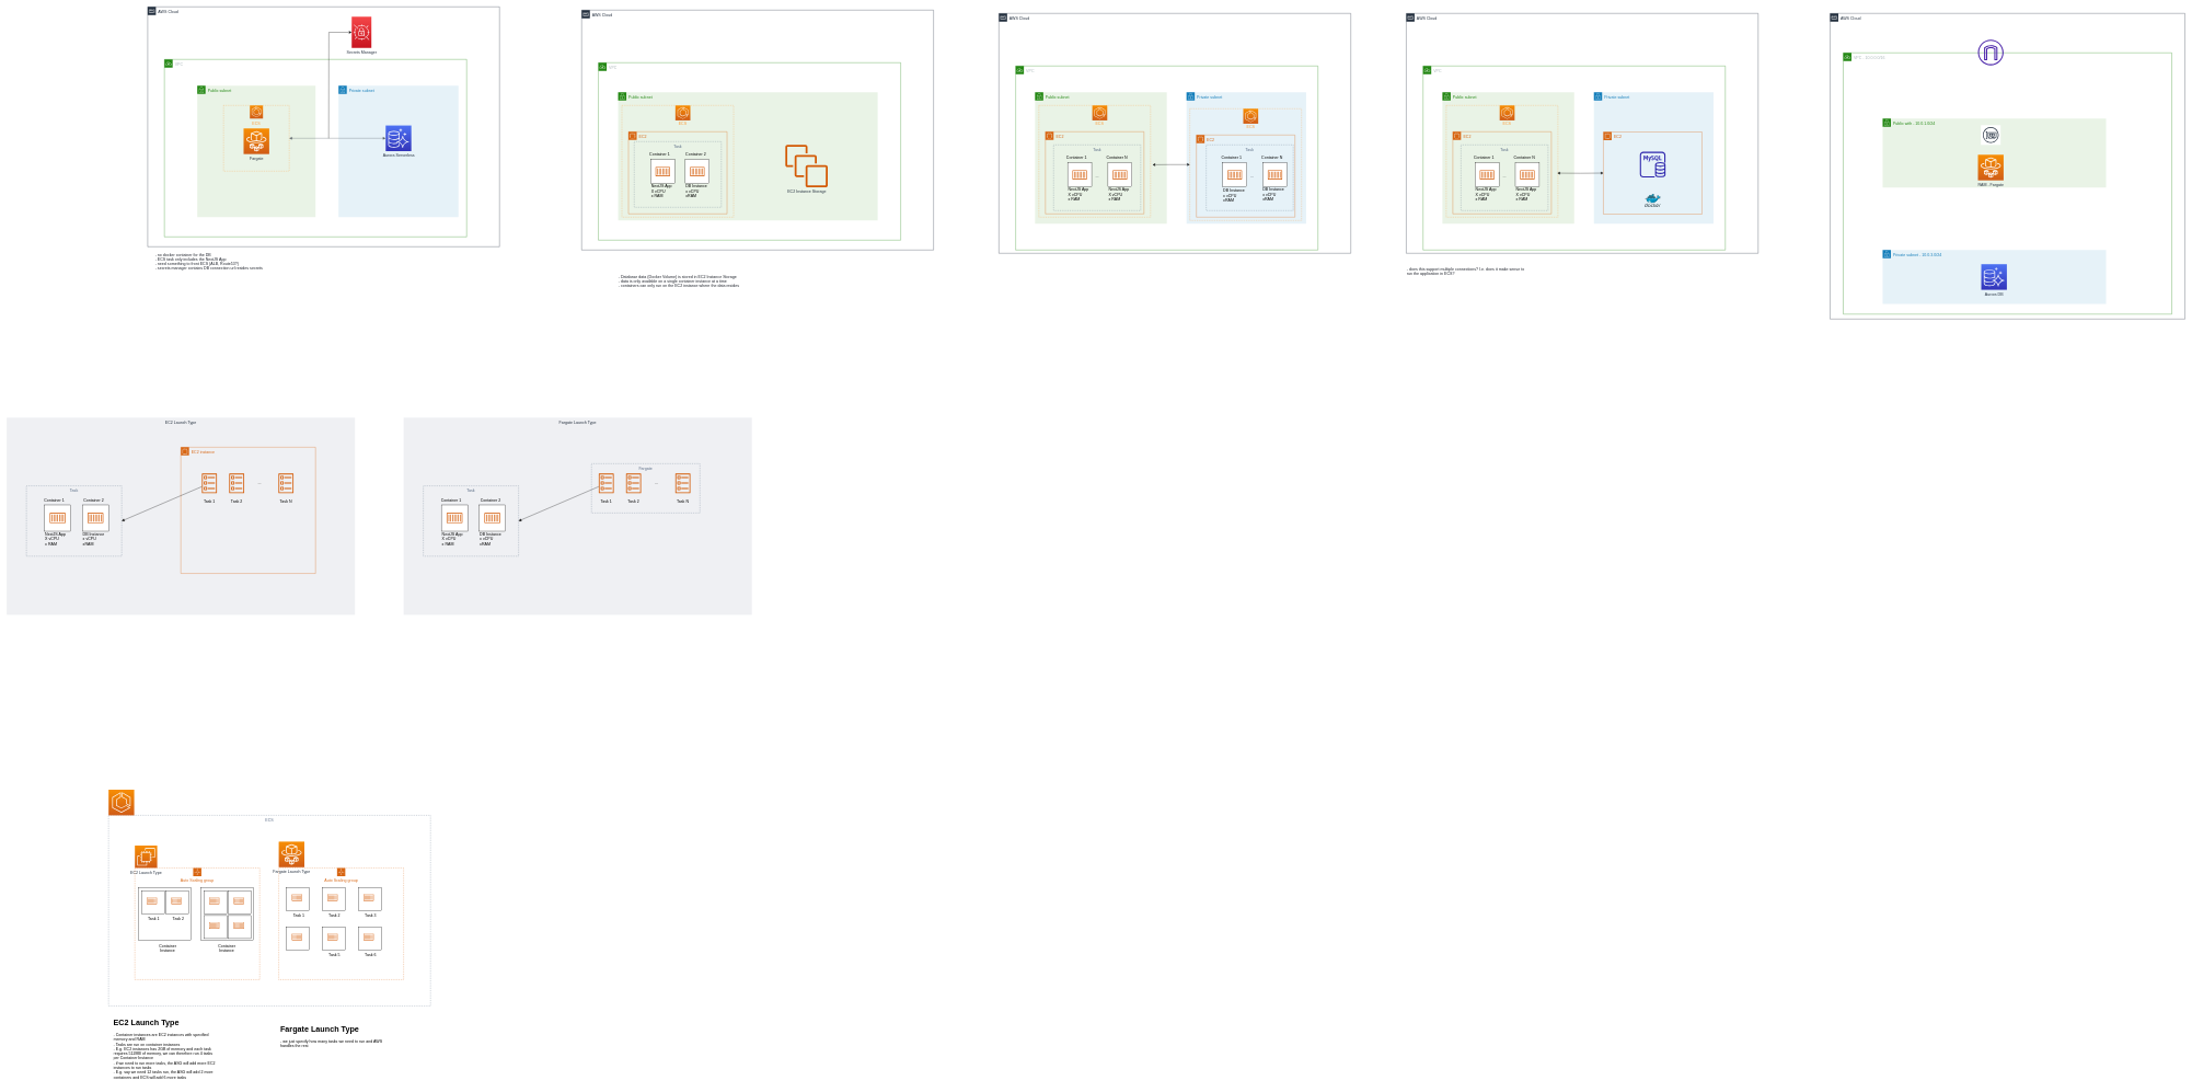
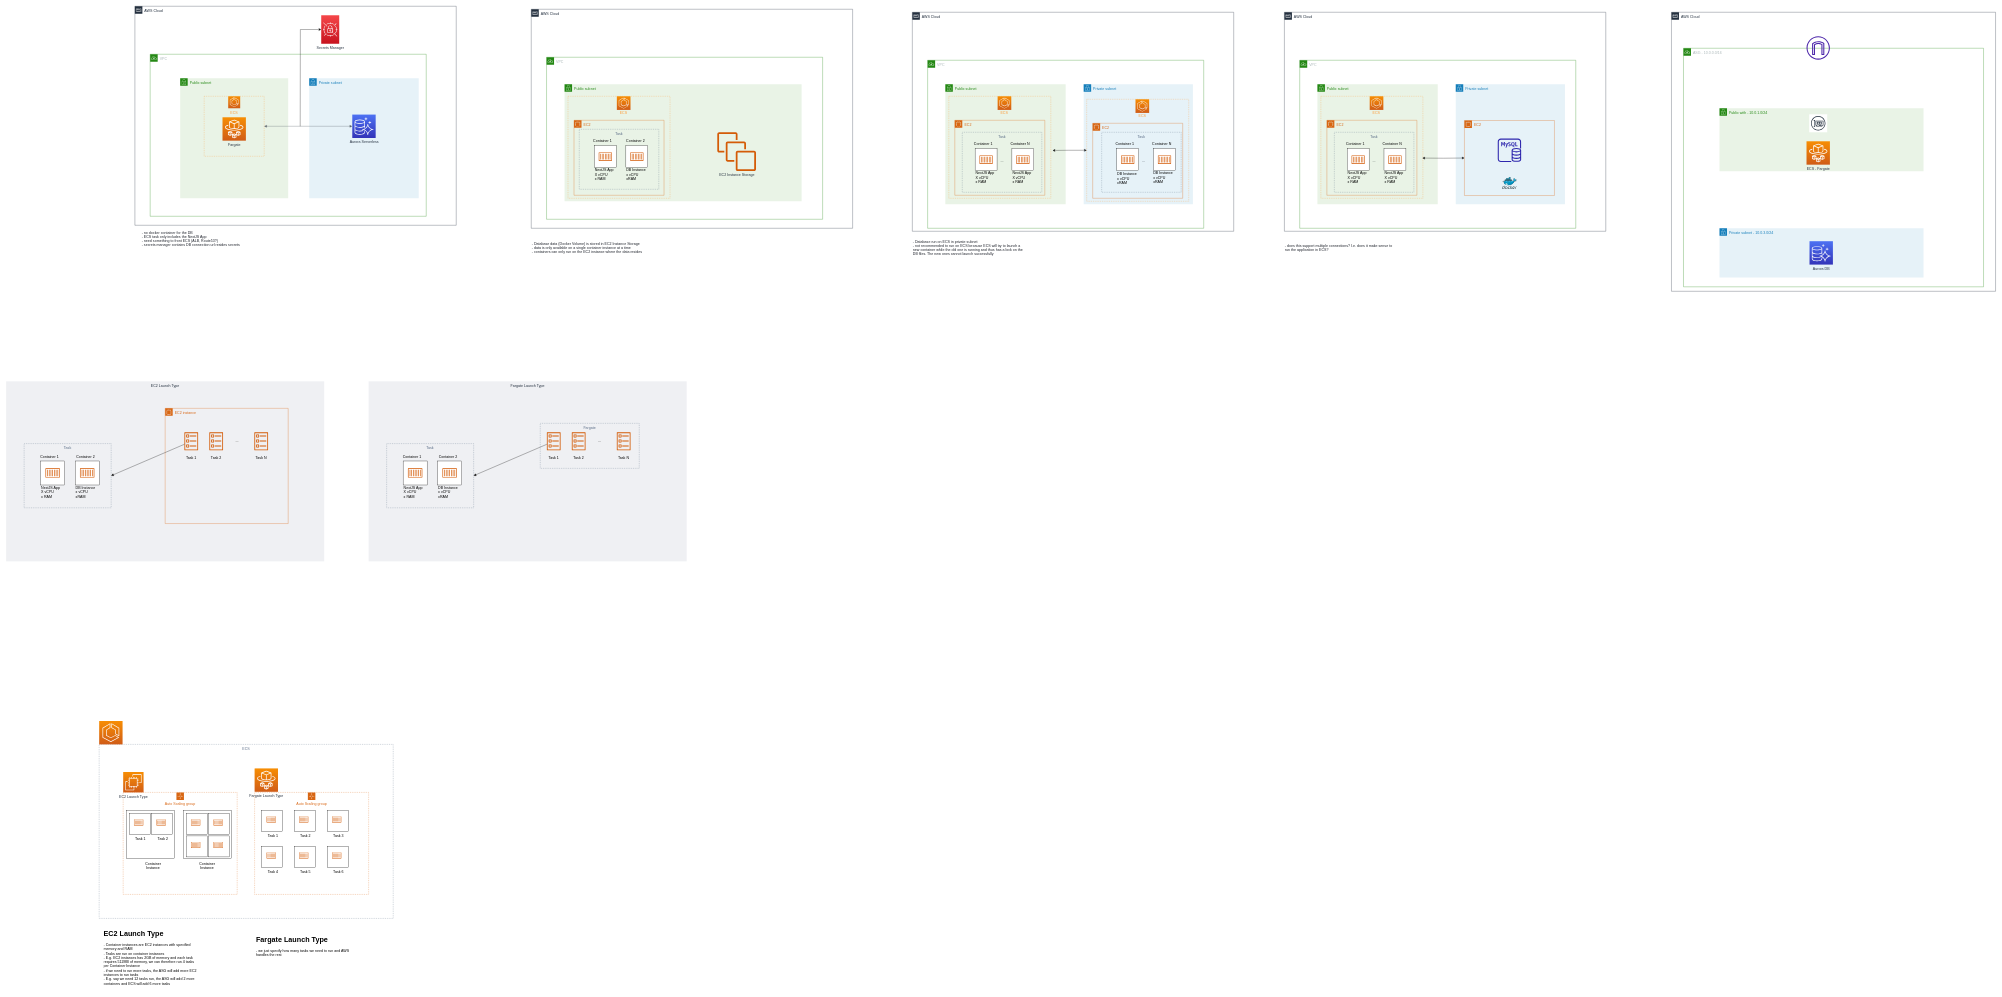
- <mxCell id="211" value="VPC - 10.0.0.0/16" style="points=[[0,0],[0.25,0],[0.5,0],[0.75,0],[1,0],[1,0.25],[1,0.5],[1,0.75],[1,1],[0.75,1],[0.5,1],[0.25,1],[0,1],[0,0.75],[0,0.5],[0,0.25]];outlineConnect=0;gradientColor=none;html=1;whiteSpace=wrap;fontSize=12;fontStyle=0;container=1;pointerEvents=0;collapsible=0;recursiveResize=0;shape=mxgraph.aws4.group;grIcon=mxgraph.aws4.group_vpc;strokeColor=#248814;fillColor=none;verticalAlign=top;align=left;spacingLeft=30;fontColor=#AAB7B8;dashed=0;" parent="210" vertex="1"><mxGeometry x="40" y="120" width="1000" height="795" as="geometry" /></mxCell>
+ <mxCell id="211" value="ASG - 10.0.0.0/16" style="points=[[0,0],[0.25,0],[0.5,0],[0.75,0],[1,0],[1,0.25],[1,0.5],[1,0.75],[1,1],[0.75,1],[0.5,1],[0.25,1],[0,1],[0,0.75],[0,0.5],[0,0.25]];outlineConnect=0;gradientColor=none;html=1;whiteSpace=wrap;fontSize=12;fontStyle=0;container=1;pointerEvents=0;collapsible=0;recursiveResize=0;shape=mxgraph.aws4.group;grIcon=mxgraph.aws4.group_vpc;strokeColor=#248814;fillColor=none;verticalAlign=top;align=left;spacingLeft=30;fontColor=#AAB7B8;dashed=0;" parent="210" vertex="1"><mxGeometry x="40" y="120" width="1000" height="795" as="geometry" /></mxCell>
- <mxCell id="213" value="RAM - Fargate" style="sketch=0;points=[[0,0,0],[0.25,0,0],[0.5,0,0],[0.75,0,0],[1,0,0],[0,1,0],[0.25,1,0],[0.5,1,0],[0.75,1,0],[1,1,0],[0,0.25,0],[0,0.5,0],[0,0.75,0],[1,0.25,0],[1,0.5,0],[1,0.75,0]];outlineConnect=0;fontColor=#232F3E;gradientColor=#F78E04;gradientDirection=north;fillColor=#D05C17;strokeColor=#ffffff;dashed=0;verticalLabelPosition=bottom;verticalAlign=top;align=center;html=1;fontSize=12;fontStyle=0;aspect=fixed;shape=mxgraph.aws4.resourceIcon;resIcon=mxgraph.aws4.fargate;" parent="212" vertex="1"><mxGeometry x="290" y="110" width="78" height="78" as="geometry" /></mxCell>
+ <mxCell id="213" value="ECS - Fargate" style="sketch=0;points=[[0,0,0],[0.25,0,0],[0.5,0,0],[0.75,0,0],[1,0,0],[0,1,0],[0.25,1,0],[0.5,1,0],[0.75,1,0],[1,1,0],[0,0.25,0],[0,0.5,0],[0,0.75,0],[1,0.25,0],[1,0.5,0],[1,0.75,0]];outlineConnect=0;fontColor=#232F3E;gradientColor=#F78E04;gradientDirection=north;fillColor=#D05C17;strokeColor=#ffffff;dashed=0;verticalLabelPosition=bottom;verticalAlign=top;align=center;html=1;fontSize=12;fontStyle=0;aspect=fixed;shape=mxgraph.aws4.resourceIcon;resIcon=mxgraph.aws4.fargate;" parent="212" vertex="1"><mxGeometry x="290" y="110" width="78" height="78" as="geometry" /></mxCell>
+ <mxCell id="182" value="&lt;font color=&quot;#1a1e27&quot;&gt;- Database run on ECS in private subnet&lt;br&gt;- not recommended to run on ECS because ECS will try to launch a new container while the old one is running and thus has a lock on the DB files. The new ones cannot launch successfully&lt;/font&gt;&lt;font color=&quot;#1a1e27&quot;&gt;&lt;br&gt;&lt;/font&gt;" style="text;html=1;strokeColor=none;fillColor=none;align=left;verticalAlign=middle;whiteSpace=wrap;rounded=0;dashed=1;fontColor=#FF9933;horizontal=1;" parent="1" vertex="1"><mxGeometry x="3040" y="780" width="370" height="90" as="geometry" /></mxCell>
- <mxCell id="140" value="&lt;font color=&quot;#1a1e27&quot;&gt;- Database data (Docker Volume) is stored in EC2 Instance Storage&lt;br&gt;- data is only available on a single container instance at a time&lt;br&gt;- containers can only run on the EC2 instance where the data resides&lt;br&gt;&lt;/font&gt;" style="text;html=1;strokeColor=none;fillColor=none;align=left;verticalAlign=middle;whiteSpace=wrap;rounded=0;dashed=1;fontColor=#FF9933;horizontal=1;" parent="1" vertex="1"><mxGeometry x="1880" y="810" width="370" height="90" as="geometry" /></mxCell>
+ <mxCell id="140" value="&lt;font color=&quot;#1a1e27&quot;&gt;- Database data (Docker Volume) is stored in EC2 Instance Storage&lt;br&gt;- data is only available on a single container instance at a time&lt;br&gt;- containers can only run on the EC2 instance where the data resides&lt;br&gt;&lt;/font&gt;" style="text;html=1;strokeColor=none;fillColor=none;align=left;verticalAlign=middle;whiteSpace=wrap;rounded=0;dashed=1;fontColor=#FF9933;horizontal=1;" parent="1" vertex="1"><mxGeometry x="1770" y="780" width="370" height="90" as="geometry" /></mxCell>
+ <mxCell id="39" value="Task 4" style="text;html=1;strokeColor=none;fillColor=none;align=center;verticalAlign=middle;whiteSpace=wrap;rounded=0;container=0;" parent="36" vertex="1"><mxGeometry x="5" y="70" width="65" height="30" as="geometry" /></mxCell>
